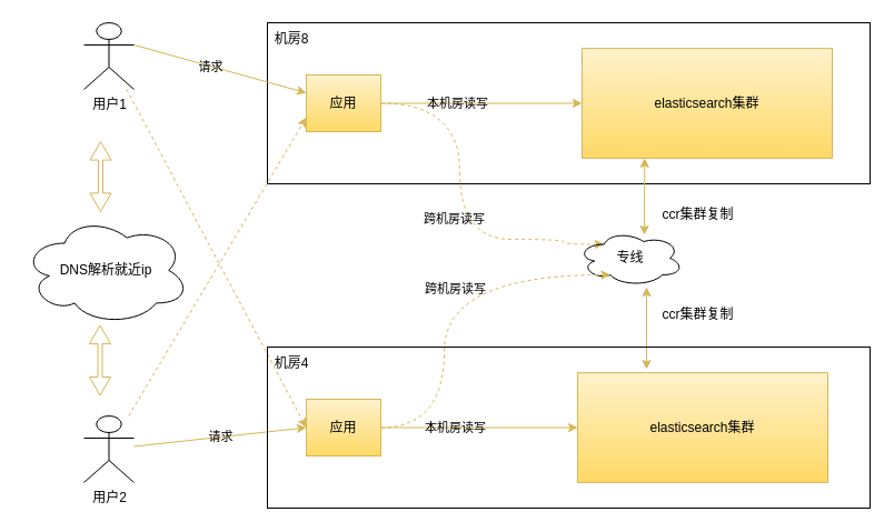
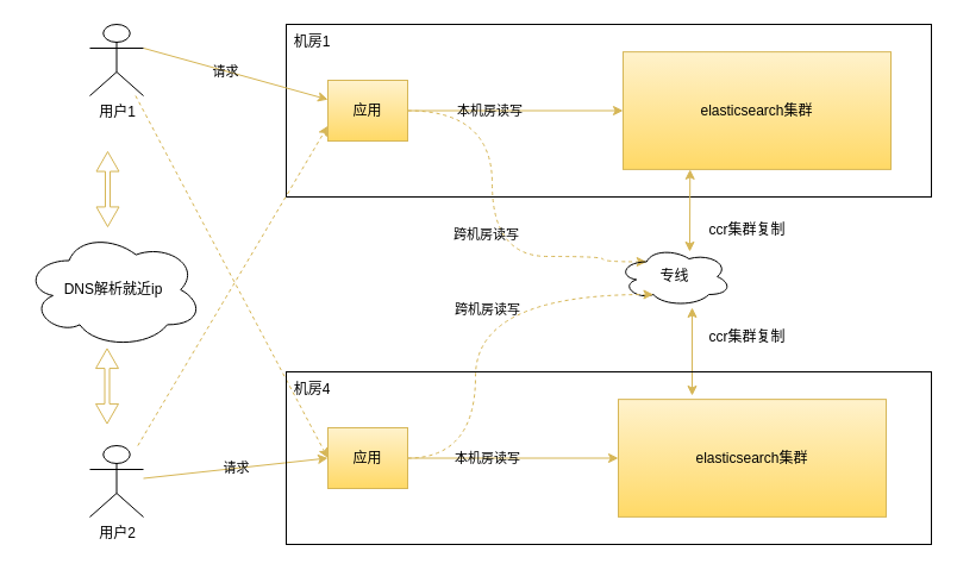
- <mxCell id="8" value="&lt;font color=&quot;#000000&quot;&gt;机房8&lt;/font&gt;" style="text;html=1;strokeColor=none;fillColor=none;align=center;verticalAlign=middle;whiteSpace=wrap;rounded=0;" vertex="1" parent="1"><mxGeometry x="232" y="20" width="60" height="30" as="geometry" /></mxCell>
+ <mxCell id="8" value="&lt;font color=&quot;#000000&quot;&gt;机房1&lt;/font&gt;" style="text;html=1;strokeColor=none;fillColor=none;align=center;verticalAlign=middle;whiteSpace=wrap;rounded=0;" vertex="1" parent="1"><mxGeometry x="232" y="20" width="60" height="30" as="geometry" /></mxCell>
